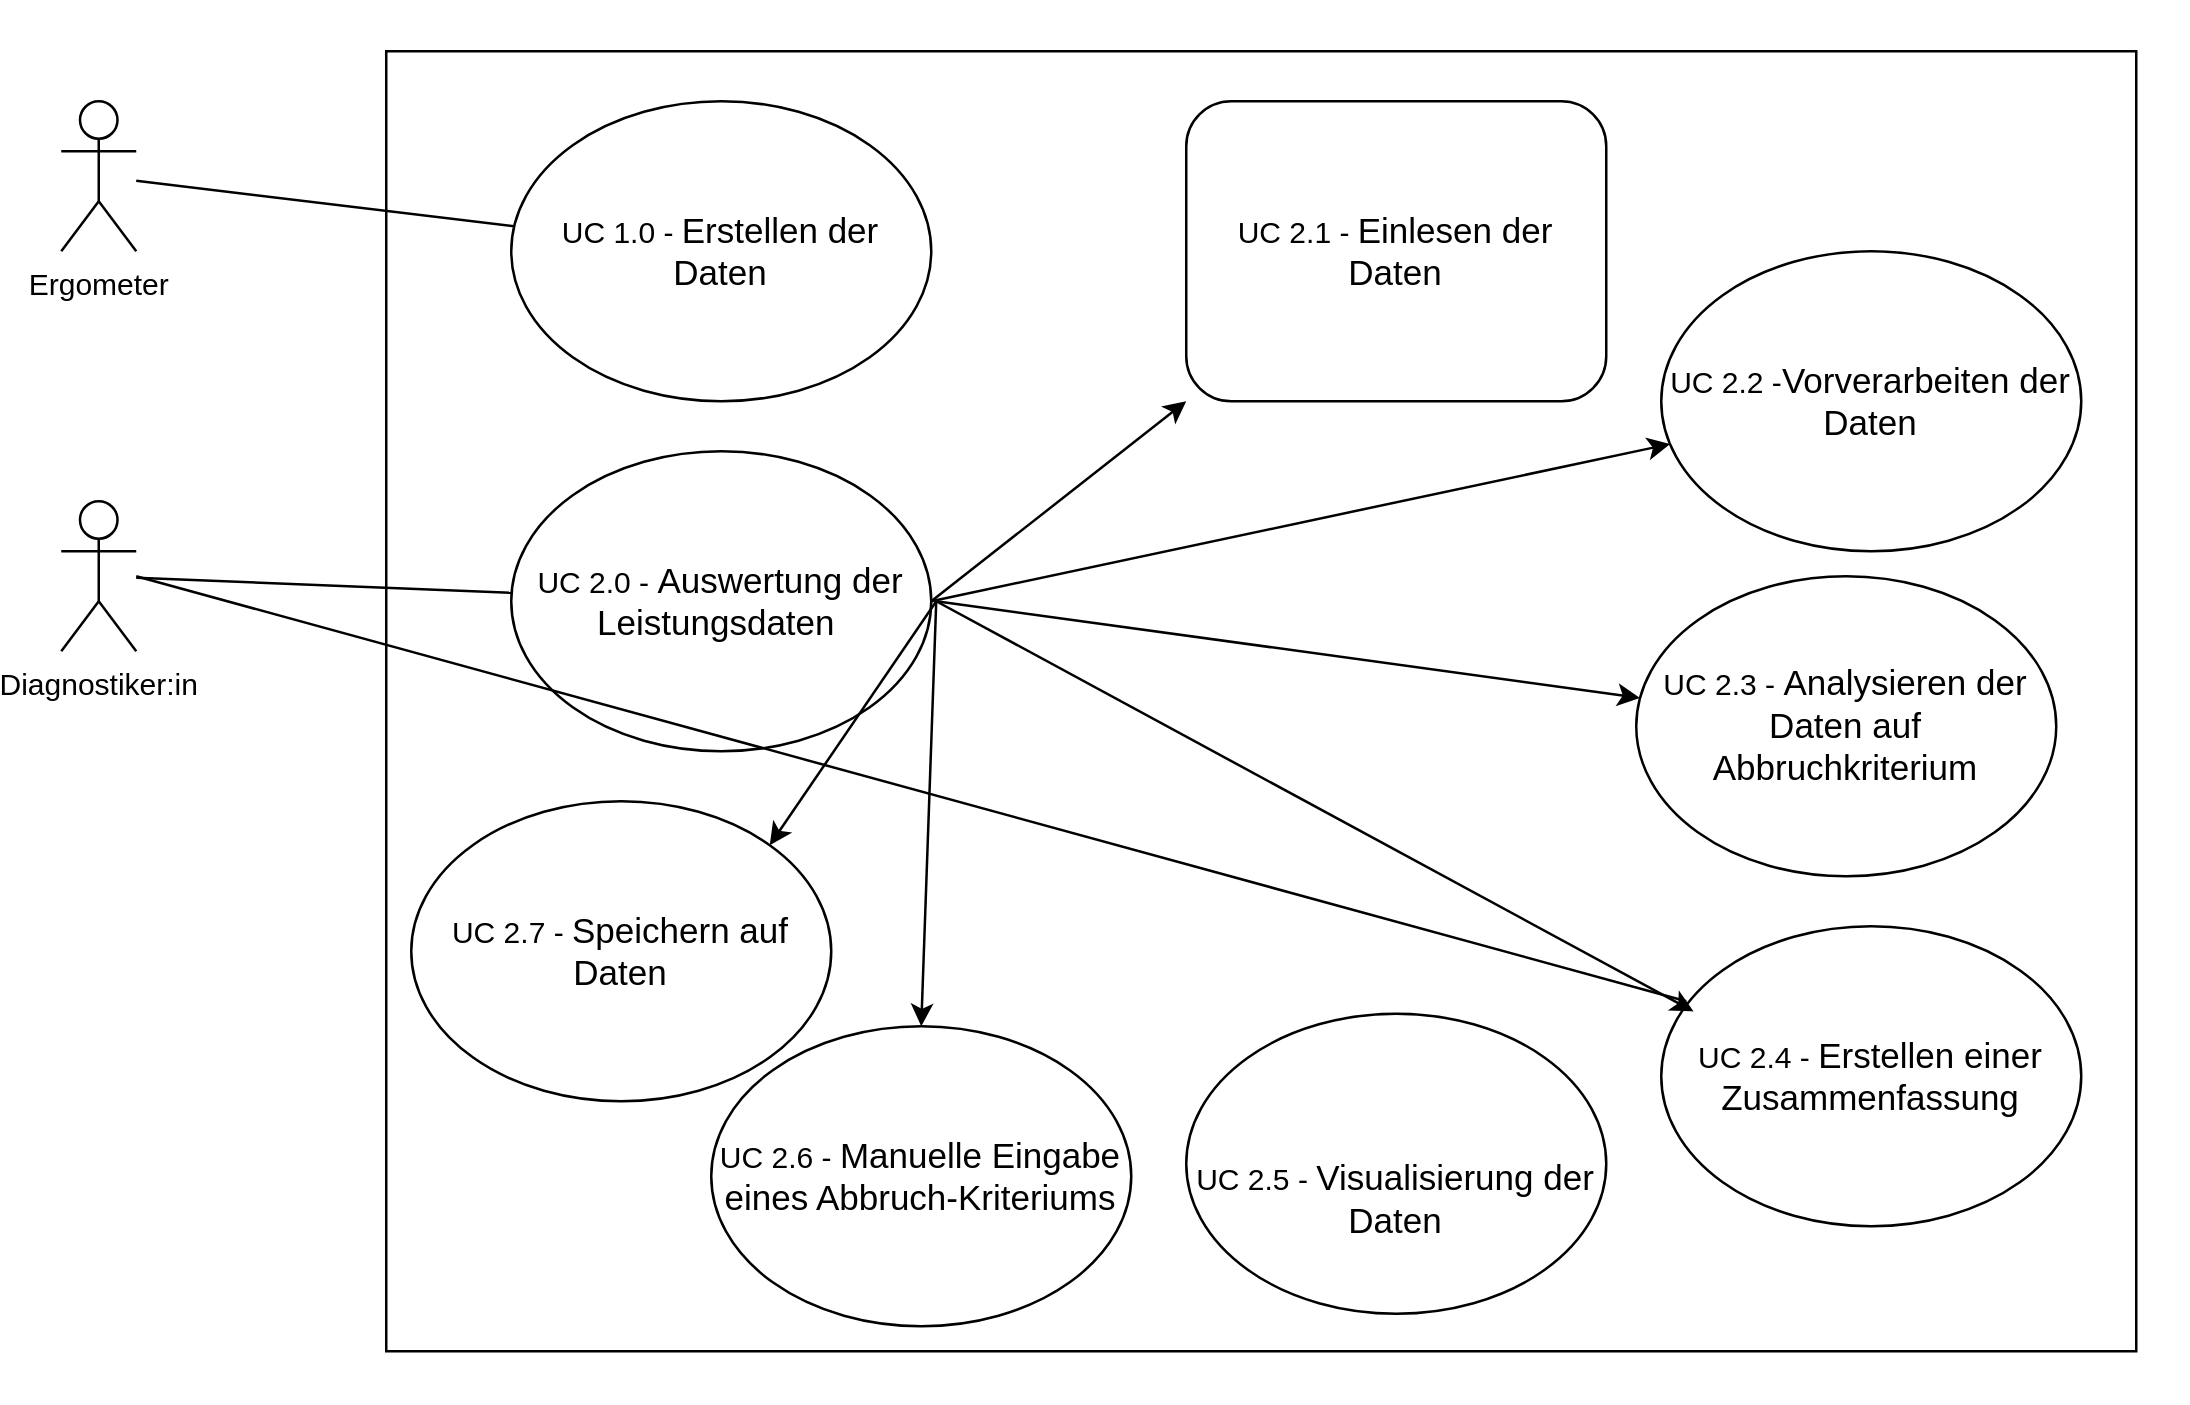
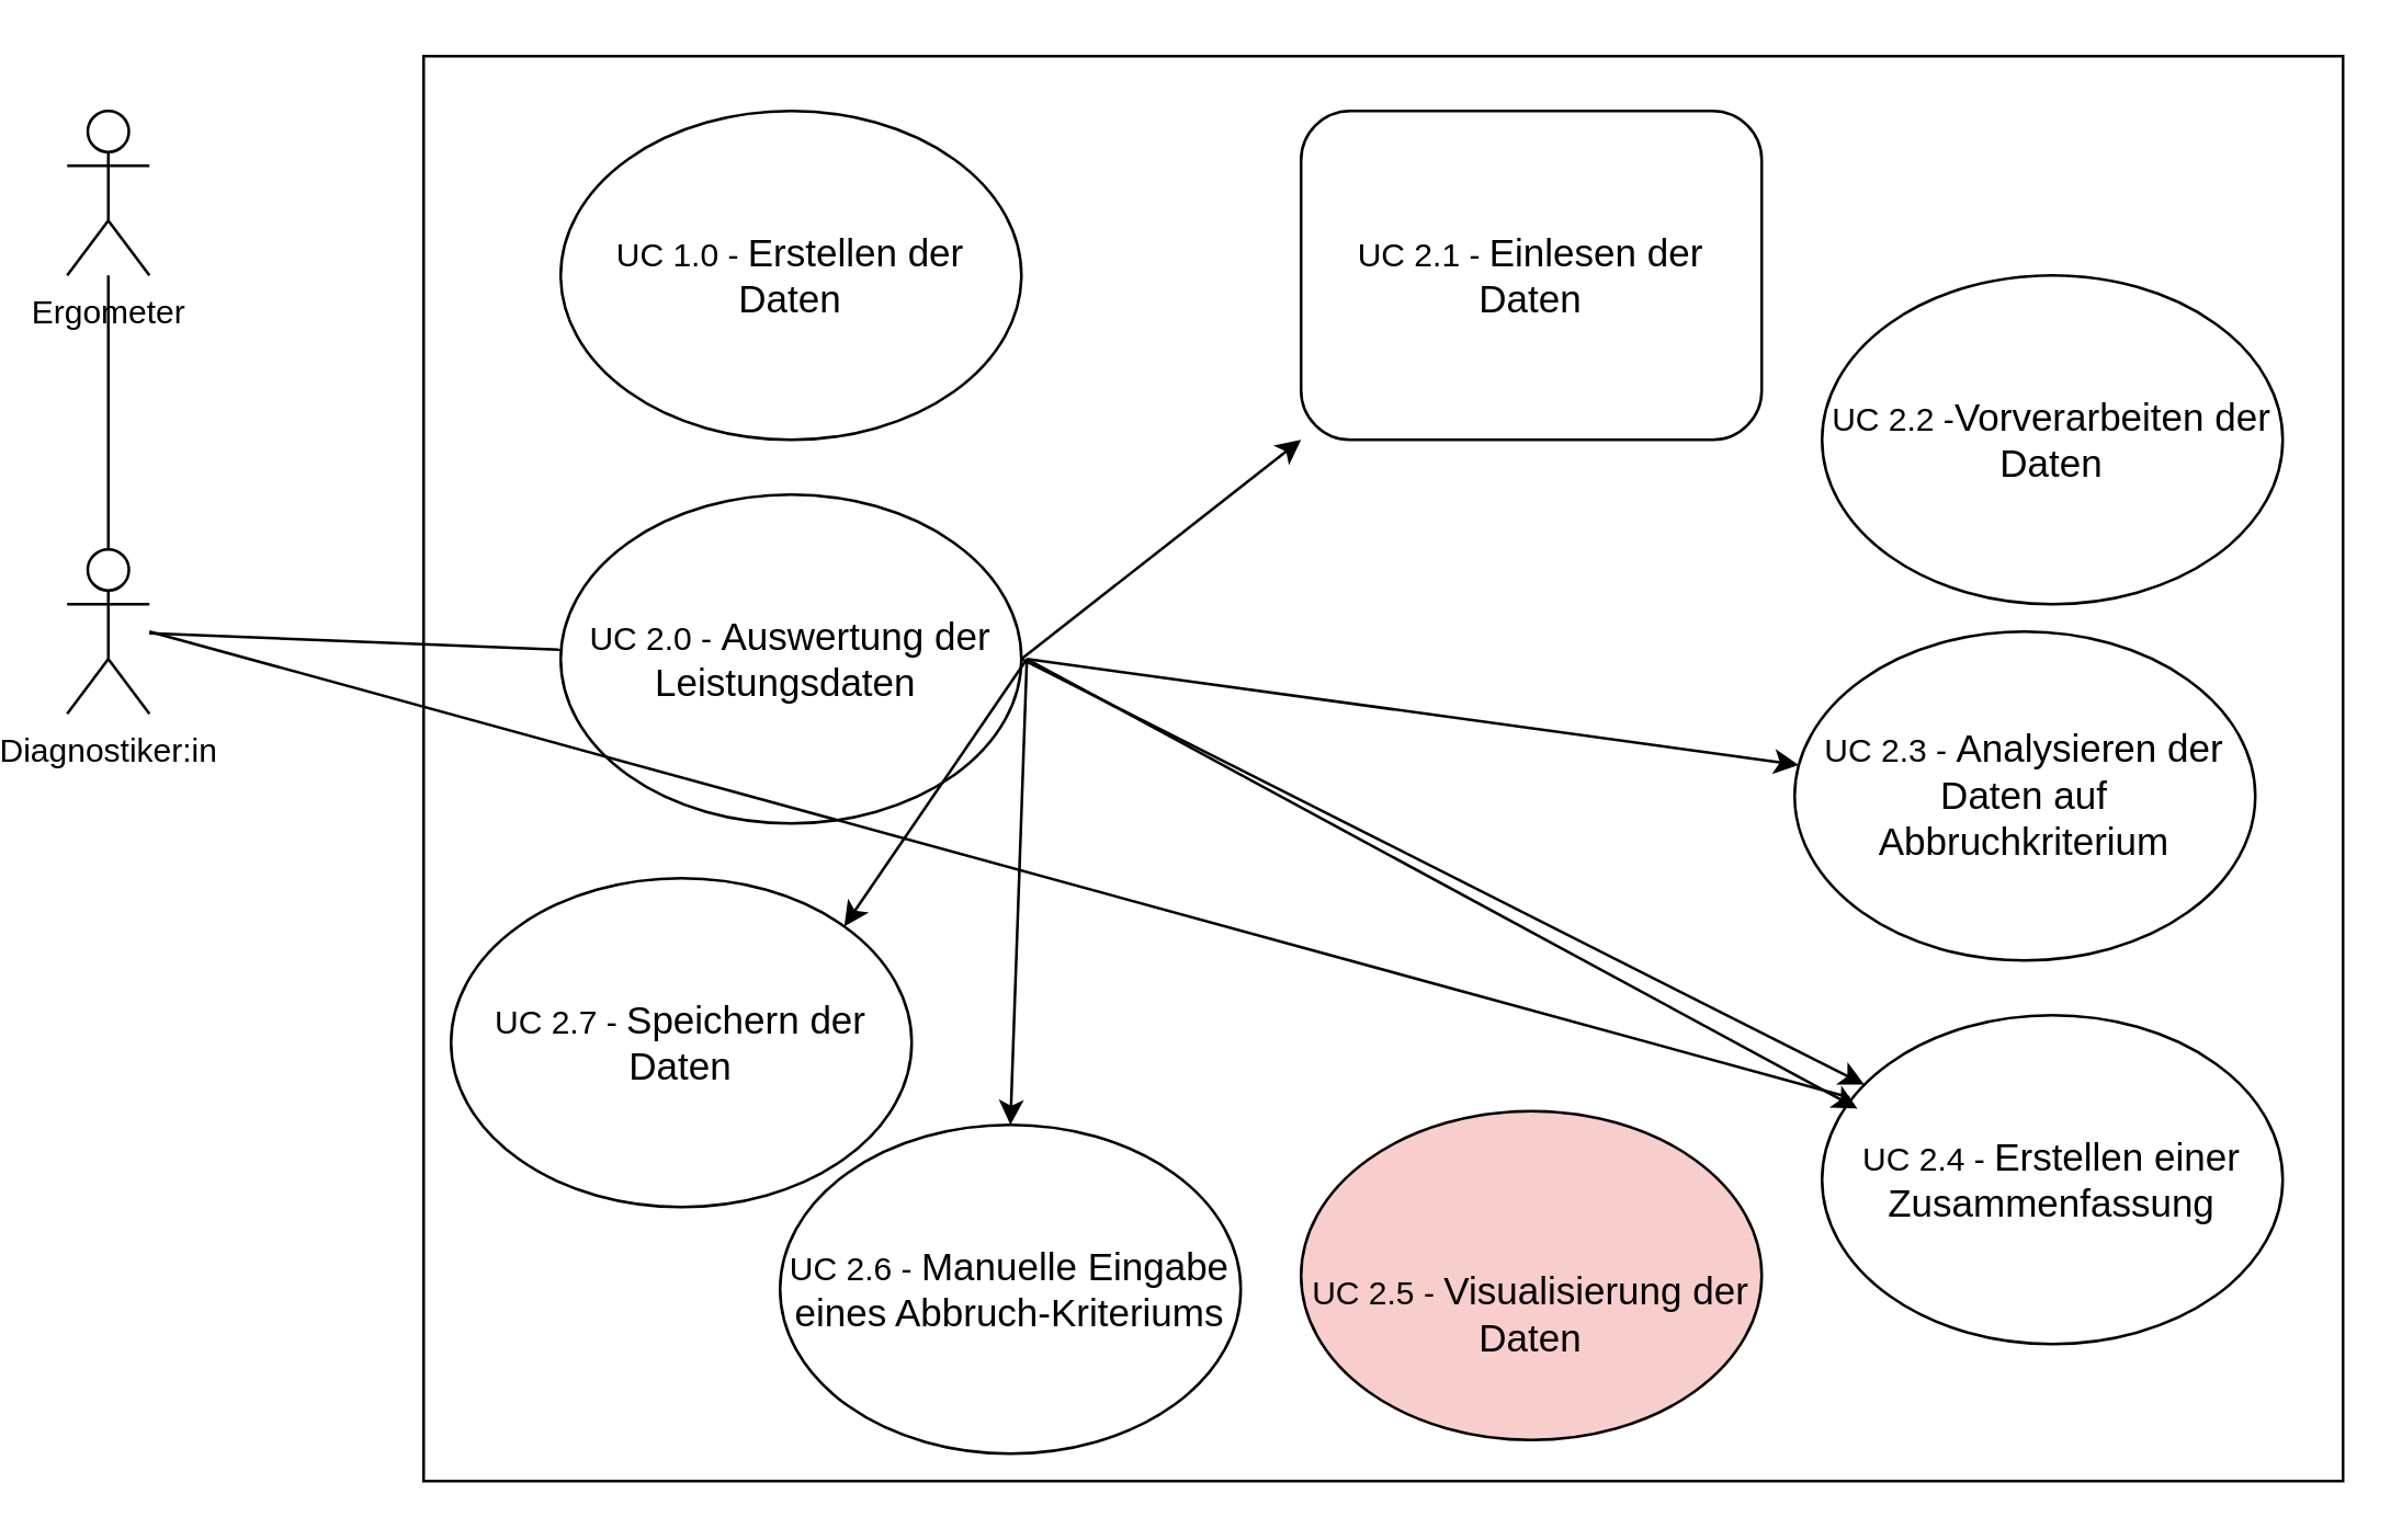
- <mxCell id="6" style="rounded=0;orthogonalLoop=1;jettySize=auto;html=1;endArrow=none;endFill=0;" parent="1" source="7" target="8" edge="1"><mxGeometry relative="1" as="geometry" /></mxCell>
+ <mxCell id="6" style="rounded=0;orthogonalLoop=1;jettySize=auto;html=1;endArrow=none;endFill=0;" parent="1" source="7" target="4" edge="1"><mxGeometry relative="1" as="geometry" /></mxCell>
- <mxCell id="16" value="" style="endArrow=classic;html=1;rounded=0;exitX=1;exitY=0.5;exitDx=0;exitDy=0;" parent="1" source="5" target="10" edge="1"><mxGeometry width="50" height="50" relative="1" as="geometry"><mxPoint x="378" y="250" as="sourcePoint" /><mxPoint x="504.67" y="152.475" as="targetPoint" /></mxGeometry></mxCell>
+ <mxCell id="16" value="" style="endArrow=classic;html=1;rounded=0;exitX=1;exitY=0.5;exitDx=0;exitDy=0;" parent="1" source="5" target="12" edge="1"><mxGeometry width="50" height="50" relative="1" as="geometry"><mxPoint x="378" y="250" as="sourcePoint" /><mxPoint x="504.67" y="152.475" as="targetPoint" /></mxGeometry></mxCell>
- <mxCell id="21" value="UC 2.7 -&amp;nbsp;&lt;span style=&quot;background-color: rgb(255 , 255 , 255) ; font-size: 14px&quot;&gt;Speichern auf Daten&lt;/span&gt;" style="ellipse;whiteSpace=wrap;html=1;fontFamily=Helvetica;" vertex="1" parent="1"><mxGeometry x="160" y="320" width="168" height="120" as="geometry" /></mxCell>
+ <mxCell id="21" value="UC 2.7 -&amp;nbsp;&lt;span style=&quot;background-color: rgb(255 , 255 , 255) ; font-size: 14px&quot;&gt;Speichern der Daten&lt;/span&gt;" style="ellipse;whiteSpace=wrap;html=1;fontFamily=Helvetica;" vertex="1" parent="1"><mxGeometry x="160" y="320" width="168" height="120" as="geometry" /></mxCell>
- <mxCell id="13" value="&lt;br&gt;&lt;br&gt;&lt;span style=&quot;color: rgb(0 , 0 , 0) ; font-family: &amp;#34;helvetica&amp;#34; ; font-size: 12px ; font-style: normal ; font-weight: 400 ; letter-spacing: normal ; text-align: center ; text-indent: 0px ; text-transform: none ; word-spacing: 0px ; display: inline ; float: none&quot;&gt;UC 2.5 -&amp;nbsp;&lt;/span&gt;&lt;span style=&quot;color: rgb(0 , 0 , 0) ; font-family: &amp;#34;helvetica&amp;#34; ; font-style: normal ; font-weight: 400 ; letter-spacing: normal ; text-align: center ; text-indent: 0px ; text-transform: none ; word-spacing: 0px ; font-size: 14px&quot;&gt;Visualisierung der Daten&lt;/span&gt;" style="ellipse;whiteSpace=wrap;html=1;fontFamily=Helvetica;" parent="1" vertex="1"><mxGeometry x="470" y="405" width="168" height="120" as="geometry" /></mxCell>
+ <mxCell id="13" value="&lt;br&gt;&lt;br&gt;&lt;span style=&quot;color: rgb(0 , 0 , 0) ; font-family: &amp;#34;helvetica&amp;#34; ; font-size: 12px ; font-style: normal ; font-weight: 400 ; letter-spacing: normal ; text-align: center ; text-indent: 0px ; text-transform: none ; word-spacing: 0px ; display: inline ; float: none&quot;&gt;UC 2.5 -&amp;nbsp;&lt;/span&gt;&lt;span style=&quot;color: rgb(0 , 0 , 0) ; font-family: &amp;#34;helvetica&amp;#34; ; font-style: normal ; font-weight: 400 ; letter-spacing: normal ; text-align: center ; text-indent: 0px ; text-transform: none ; word-spacing: 0px ; font-size: 14px&quot;&gt;Visualisierung der Daten&lt;/span&gt;" style="ellipse;whiteSpace=wrap;html=1;fontFamily=Helvetica;fillColor=#f8cecc;" parent="1" vertex="1"><mxGeometry x="470" y="405" width="168" height="120" as="geometry" /></mxCell>
